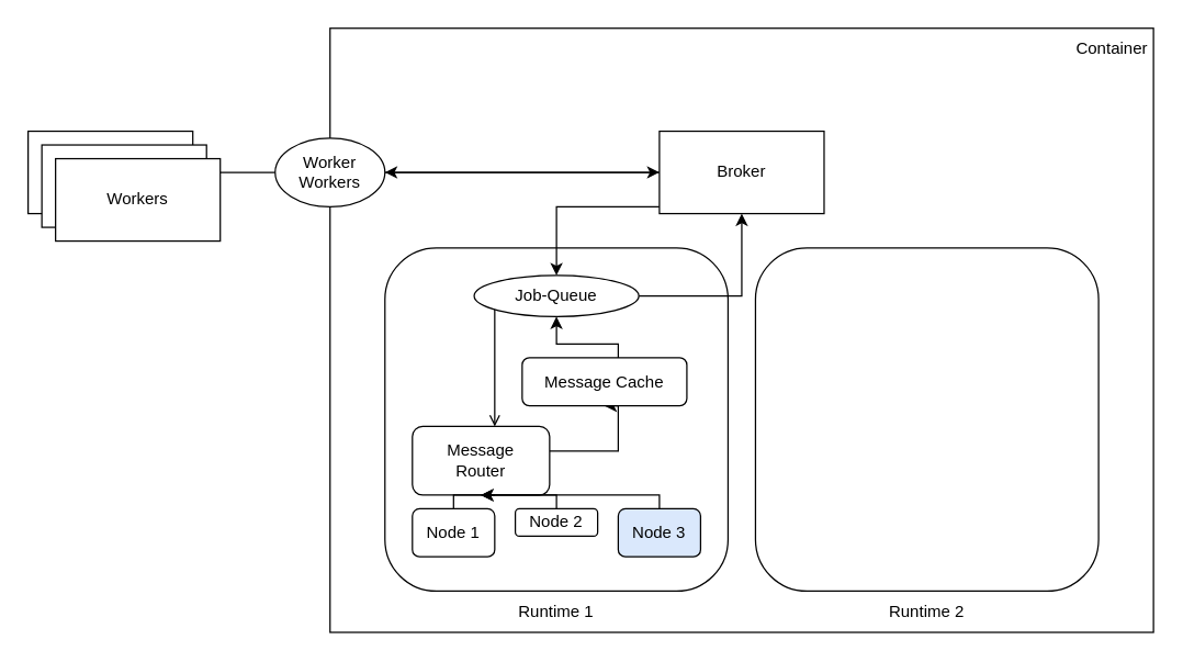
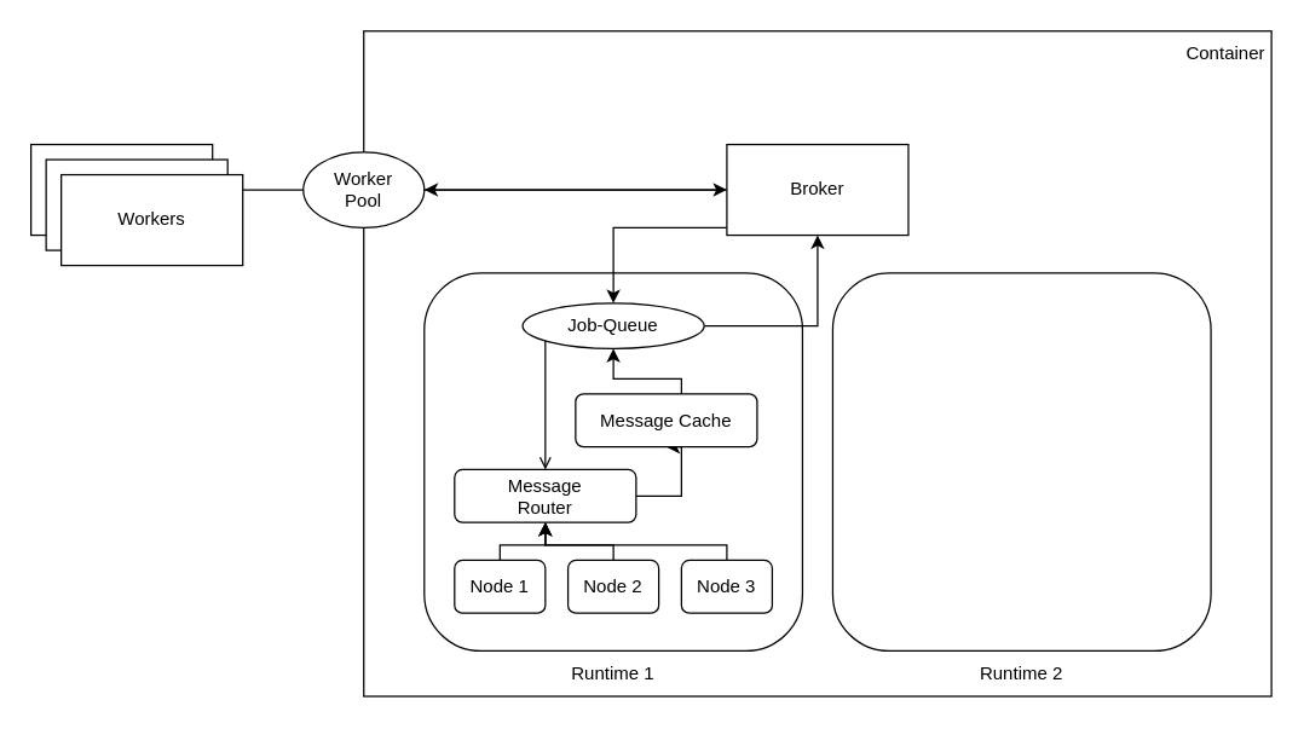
- <mxCell id="20" value="Worker&lt;br&gt;Workers" style="ellipse;whiteSpace=wrap;html=1;" vertex="1" parent="1"><mxGeometry x="200" y="100" width="80" height="50" as="geometry" /></mxCell>
+ <mxCell id="20" value="Worker&lt;br&gt;Pool" style="ellipse;whiteSpace=wrap;html=1;" vertex="1" parent="1"><mxGeometry x="200" y="100" width="80" height="50" as="geometry" /></mxCell>
- <mxCell id="9" value="Message&lt;br&gt;Router" style="rounded=1;whiteSpace=wrap;html=1;" vertex="1" parent="1"><mxGeometry x="300" y="310" width="100" height="50" as="geometry" /></mxCell>
+ <mxCell id="9" value="Message&lt;br&gt;Router" style="rounded=1;whiteSpace=wrap;html=1;" vertex="1" parent="1"><mxGeometry x="300" y="310" width="120" height="35" as="geometry" /></mxCell>
- <mxCell id="13" value="Node 2" style="rounded=1;whiteSpace=wrap;html=1;" vertex="1" parent="1"><mxGeometry x="375" y="370" width="60" height="20" as="geometry" /></mxCell>
+ <mxCell id="13" value="Node 2" style="rounded=1;whiteSpace=wrap;html=1;" vertex="1" parent="1"><mxGeometry x="375" y="370" width="60" height="35" as="geometry" /></mxCell>
- <mxCell id="15" value="Node 3" style="rounded=1;whiteSpace=wrap;html=1;fillColor=#dae8fc;" vertex="1" parent="1"><mxGeometry x="450" y="370" width="60" height="35" as="geometry" /></mxCell>
+ <mxCell id="15" value="Node 3" style="rounded=1;whiteSpace=wrap;html=1;" vertex="1" parent="1"><mxGeometry x="450" y="370" width="60" height="35" as="geometry" /></mxCell>
